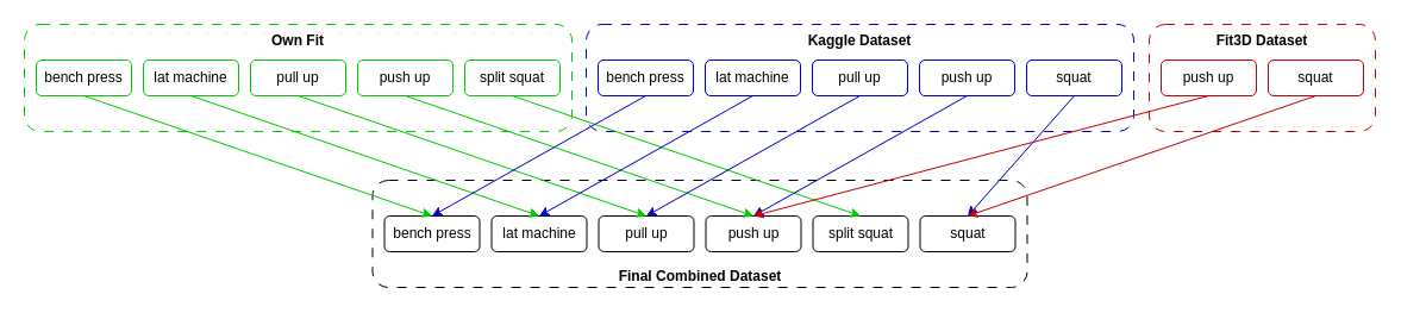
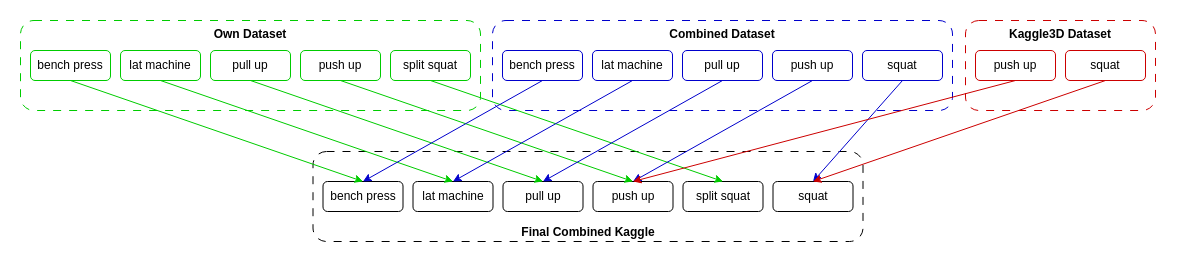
- <mxCell id="19" value="&lt;b&gt;Own Fit&lt;/b&gt;" style="rounded=1;whiteSpace=wrap;html=1;verticalAlign=top;dashed=1;dashPattern=8 8;strokeColor=#00CC00;" vertex="1" parent="1"><mxGeometry x="20" y="20" width="460" height="90" as="geometry" /></mxCell>
+ <mxCell id="19" value="&lt;b&gt;Own Dataset&lt;/b&gt;" style="rounded=1;whiteSpace=wrap;html=1;verticalAlign=top;dashed=1;dashPattern=8 8;strokeColor=#00CC00;" vertex="1" parent="1"><mxGeometry x="20" y="20" width="460" height="90" as="geometry" /></mxCell>
- <mxCell id="10" value="&lt;b&gt;Kaggle Dataset&lt;/b&gt;" style="rounded=1;whiteSpace=wrap;html=1;verticalAlign=top;dashed=1;dashPattern=8 8;container=0;strokeColor=#0000CC;" vertex="1" parent="1"><mxGeometry x="492" y="20" width="460" height="90" as="geometry" /></mxCell>
+ <mxCell id="10" value="&lt;b&gt;Combined Dataset&lt;/b&gt;" style="rounded=1;whiteSpace=wrap;html=1;verticalAlign=top;dashed=1;dashPattern=8 8;container=0;strokeColor=#0000CC;" vertex="1" parent="1"><mxGeometry x="492" y="20" width="460" height="90" as="geometry" /></mxCell>
- <mxCell id="16" value="&lt;b&gt;Fit3D Dataset&lt;/b&gt;" style="rounded=1;whiteSpace=wrap;html=1;verticalAlign=top;dashed=1;dashPattern=8 8;strokeColor=#CC0000;" vertex="1" parent="1"><mxGeometry x="965" y="20" width="190" height="90" as="geometry" /></mxCell>
+ <mxCell id="16" value="&lt;b&gt;Kaggle3D Dataset&lt;/b&gt;" style="rounded=1;whiteSpace=wrap;html=1;verticalAlign=top;dashed=1;dashPattern=8 8;strokeColor=#CC0000;" vertex="1" parent="1"><mxGeometry x="965" y="20" width="190" height="90" as="geometry" /></mxCell>
- <mxCell id="3" value="&lt;b&gt;Final Combined Dataset&lt;/b&gt;" style="rounded=1;whiteSpace=wrap;html=1;verticalAlign=bottom;dashed=1;dashPattern=8 8;" vertex="1" parent="2"><mxGeometry width="550" height="90" as="geometry" /></mxCell>
+ <mxCell id="3" value="&lt;b&gt;Final Combined Kaggle&lt;/b&gt;" style="rounded=1;whiteSpace=wrap;html=1;verticalAlign=bottom;dashed=1;dashPattern=8 8;" vertex="1" parent="2"><mxGeometry width="550" height="90" as="geometry" /></mxCell>
